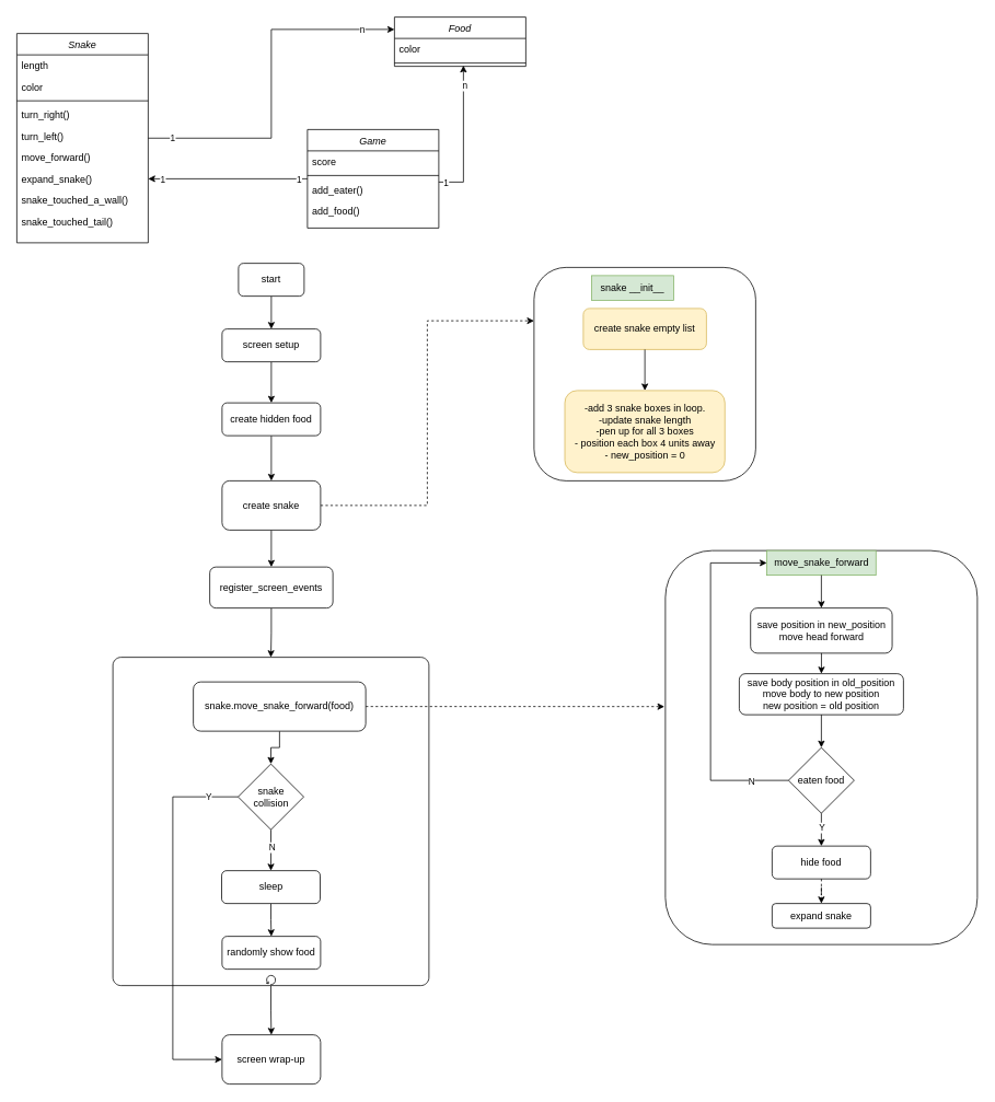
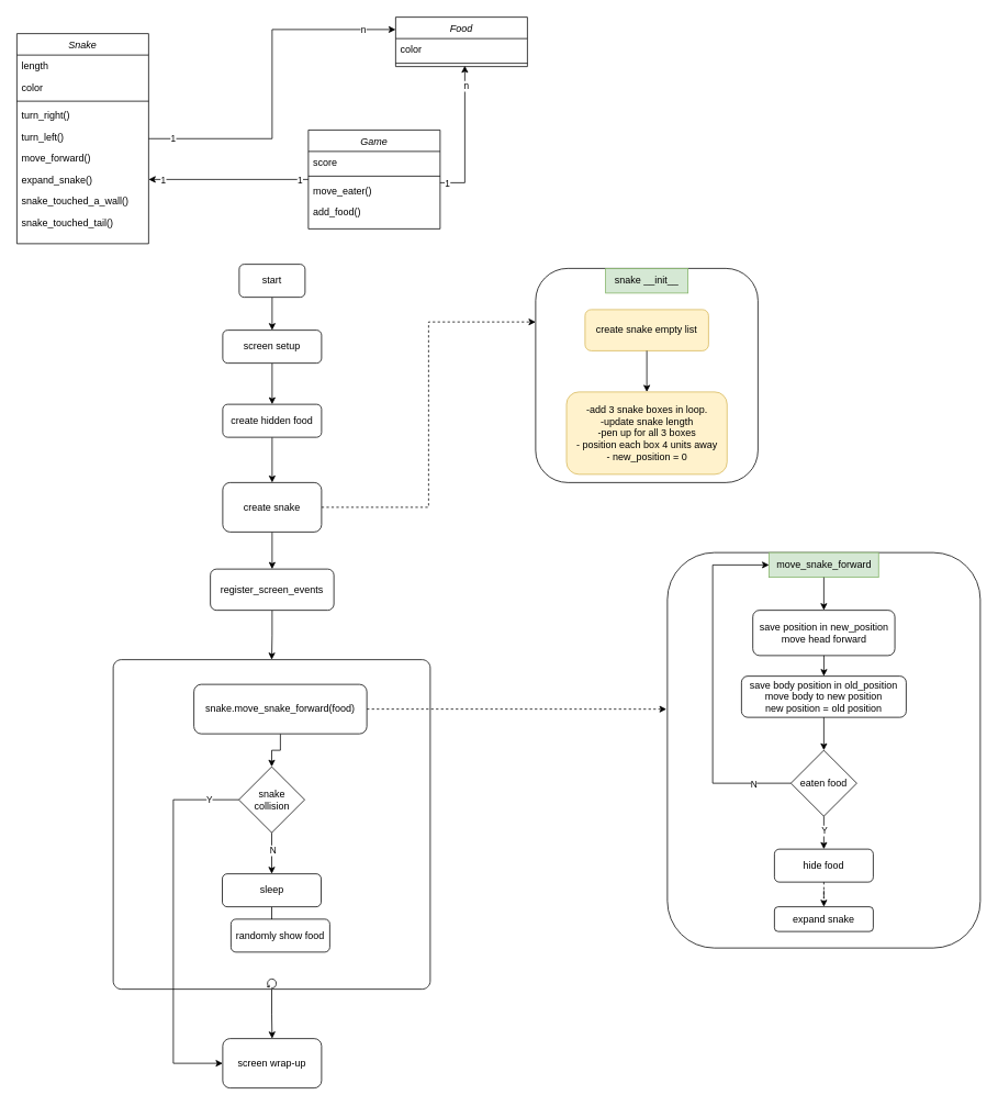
- <mxCell id="24" value="add_eater()" style="text;align=left;verticalAlign=top;spacingLeft=4;spacingRight=4;overflow=hidden;rotatable=0;points=[[0,0.5],[1,0.5]];portConstraint=eastwest;" parent="21" vertex="1"><mxGeometry y="60" width="160" height="26" as="geometry" /></mxCell>
+ <mxCell id="24" value="move_eater()" style="text;align=left;verticalAlign=top;spacingLeft=4;spacingRight=4;overflow=hidden;rotatable=0;points=[[0,0.5],[1,0.5]];portConstraint=eastwest;" parent="21" vertex="1"><mxGeometry y="60" width="160" height="26" as="geometry" /></mxCell>
- <mxCell id="40" value="snake __init__" style="text;html=1;strokeColor=#82b366;fillColor=#d5e8d4;align=center;verticalAlign=middle;whiteSpace=wrap;rounded=0;" vertex="1" parent="35"><mxGeometry x="70" y="10" width="100" height="30" as="geometry" /></mxCell>
+ <mxCell id="40" value="snake __init__" style="text;html=1;strokeColor=#82b366;fillColor=#d5e8d4;align=center;verticalAlign=middle;whiteSpace=wrap;rounded=0;" vertex="1" parent="35"><mxGeometry x="85" width="100" height="30" as="geometry" /></mxCell>
- <mxCell id="58" value="randomly show food" style="rounded=1;whiteSpace=wrap;html=1;" vertex="1" parent="1"><mxGeometry x="270" y="1140" width="120" height="40" as="geometry" /></mxCell>
+ <mxCell id="58" value="randomly show food" style="rounded=1;whiteSpace=wrap;html=1;" vertex="1" parent="1"><mxGeometry x="280" y="1115" width="120" height="40" as="geometry" /></mxCell>
